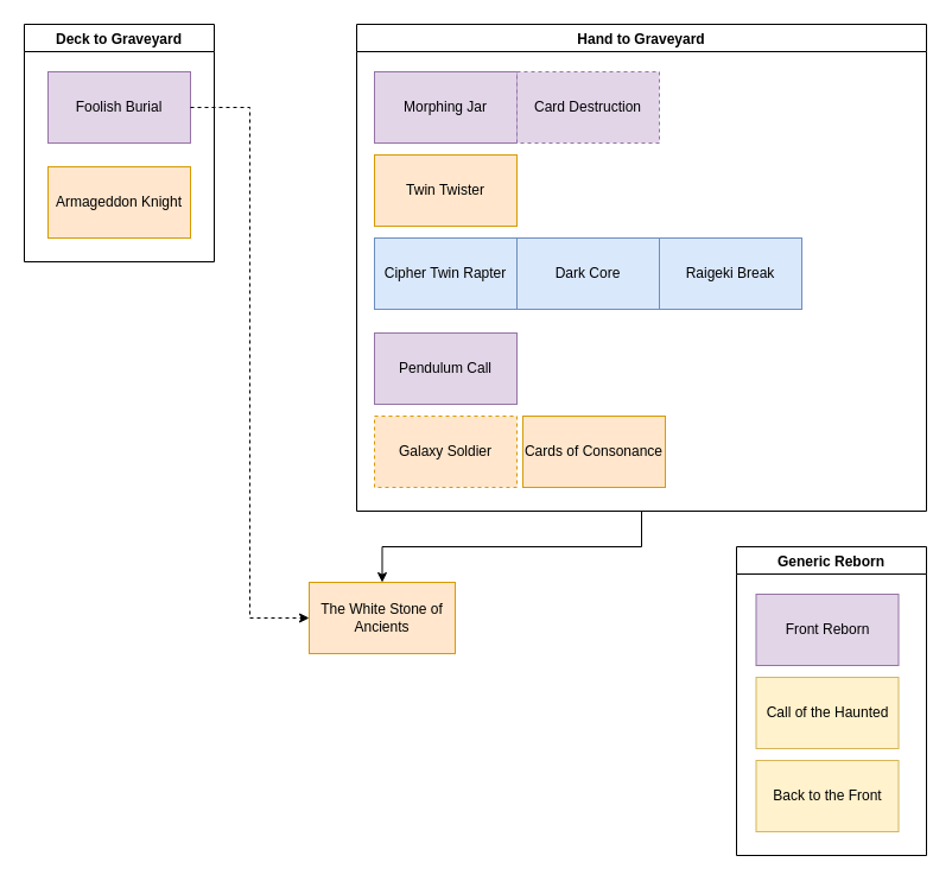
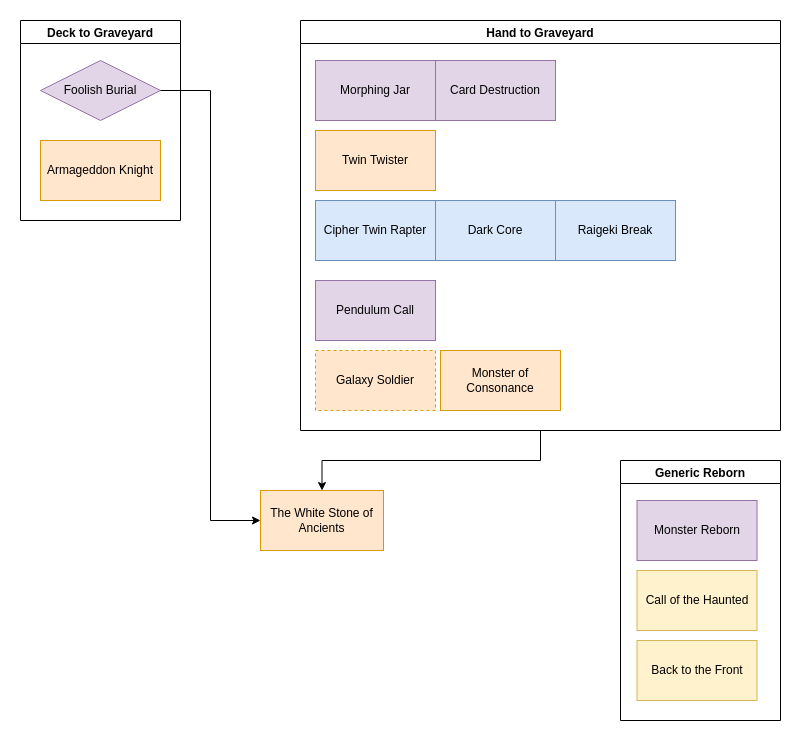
- <mxCell id="3" value="Foolish Burial" style="whiteSpace=wrap;html=1;fillColor=#e1d5e7;strokeColor=#9673a6;" parent="2" vertex="1"><mxGeometry x="20" y="40" width="120" height="60" as="geometry" /></mxCell>
+ <mxCell id="3" value="Foolish Burial" style="rhombus;whiteSpace=wrap;html=1;fillColor=#e1d5e7;strokeColor=#9673a6;" parent="2" vertex="1"><mxGeometry x="20" y="40" width="120" height="60" as="geometry" /></mxCell>
- <mxCell id="11" value="Card Destruction" style="whiteSpace=wrap;html=1;fillColor=#e1d5e7;strokeColor=#9673a6;dashed=1;" parent="6" vertex="1"><mxGeometry x="135" y="40" width="120" height="60" as="geometry" /></mxCell>
+ <mxCell id="11" value="Card Destruction" style="whiteSpace=wrap;html=1;fillColor=#e1d5e7;strokeColor=#9673a6;" parent="6" vertex="1"><mxGeometry x="135" y="40" width="120" height="60" as="geometry" /></mxCell>
- <mxCell id="17" style="edgeStyle=orthogonalEdgeStyle;rounded=0;orthogonalLoop=1;jettySize=auto;html=1;entryX=0;entryY=0.5;entryDx=0;entryDy=0;dashed=1;" parent="1" source="3" target="16" edge="1"><mxGeometry relative="1" as="geometry" /></mxCell>
+ <mxCell id="17" style="edgeStyle=orthogonalEdgeStyle;rounded=0;orthogonalLoop=1;jettySize=auto;html=1;entryX=0;entryY=0.5;entryDx=0;entryDy=0;" parent="1" source="3" target="16" edge="1"><mxGeometry relative="1" as="geometry" /></mxCell>
- <mxCell id="13" value="Cards of Consonance" style="whiteSpace=wrap;html=1;fillColor=#ffe6cc;strokeColor=#d79b00;" parent="6" vertex="1"><mxGeometry x="140" y="330" width="120" height="60" as="geometry" /></mxCell>
+ <mxCell id="13" value="Monster of Consonance" style="whiteSpace=wrap;html=1;fillColor=#ffe6cc;strokeColor=#d79b00;" parent="6" vertex="1"><mxGeometry x="140" y="330" width="120" height="60" as="geometry" /></mxCell>
- <mxCell id="19" value="Front Reborn" style="whiteSpace=wrap;html=1;fillColor=#e1d5e7;strokeColor=#9673a6;" parent="18" vertex="1"><mxGeometry x="16.5" y="40" width="120" height="60" as="geometry" /></mxCell>
+ <mxCell id="19" value="Monster Reborn" style="whiteSpace=wrap;html=1;fillColor=#e1d5e7;strokeColor=#9673a6;" parent="18" vertex="1"><mxGeometry x="16.5" y="40" width="120" height="60" as="geometry" /></mxCell>
